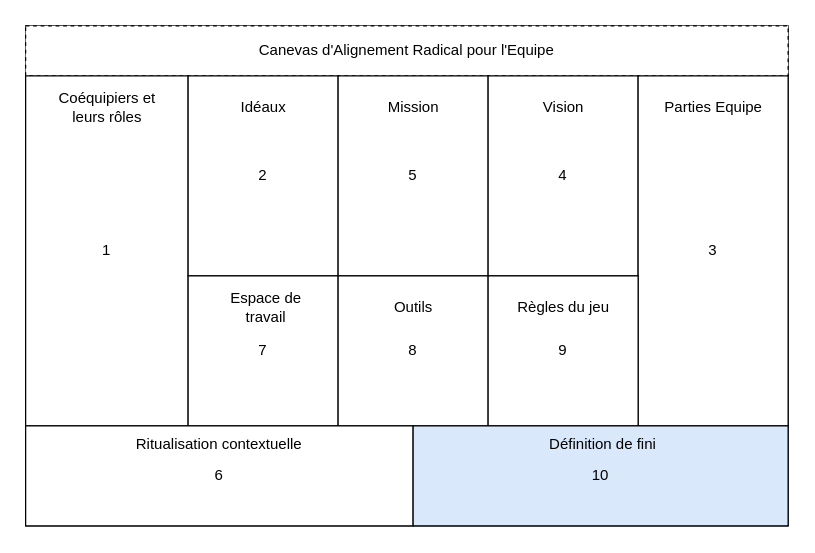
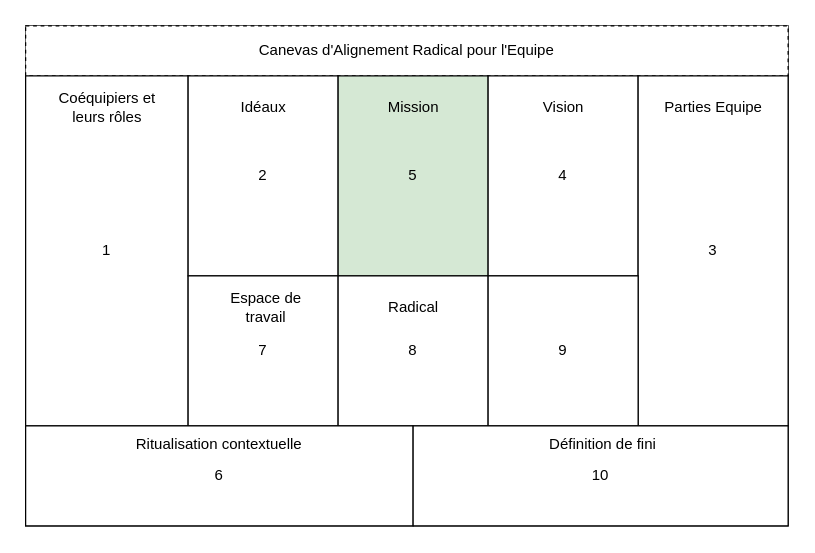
- <mxCell id="8" value="5" style="rounded=0;whiteSpace=wrap;html=1;" vertex="1" parent="1"><mxGeometry x="270" y="60" width="120" height="160" as="geometry" /></mxCell>
+ <mxCell id="8" value="5" style="rounded=0;whiteSpace=wrap;html=1;fillColor=#d5e8d4;" vertex="1" parent="1"><mxGeometry x="270" y="60" width="120" height="160" as="geometry" /></mxCell>
- <mxCell id="18" value="Outils" style="text;html=1;strokeColor=none;fillColor=none;align=center;verticalAlign=middle;whiteSpace=wrap;rounded=0;" vertex="1" parent="1"><mxGeometry x="287.5" y="230" width="85" height="30" as="geometry" /></mxCell>
+ <mxCell id="18" value="Radical" style="text;html=1;strokeColor=none;fillColor=none;align=center;verticalAlign=middle;whiteSpace=wrap;rounded=0;" vertex="1" parent="1"><mxGeometry x="287.5" y="230" width="85" height="30" as="geometry" /></mxCell>
- <mxCell id="19" value="Règles du jeu" style="text;html=1;strokeColor=none;fillColor=none;align=center;verticalAlign=middle;whiteSpace=wrap;rounded=0;" vertex="1" parent="1"><mxGeometry x="407.5" y="230" width="85" height="30" as="geometry" /></mxCell>
- <mxCell id="16" value="10" style="rounded=0;whiteSpace=wrap;html=1;fillColor=#dae8fc;" vertex="1" parent="1"><mxGeometry x="330" y="340" width="300" height="80" as="geometry" /></mxCell>
+ <mxCell id="16" value="10" style="rounded=0;whiteSpace=wrap;html=1;" vertex="1" parent="1"><mxGeometry x="330" y="340" width="300" height="80" as="geometry" /></mxCell>
